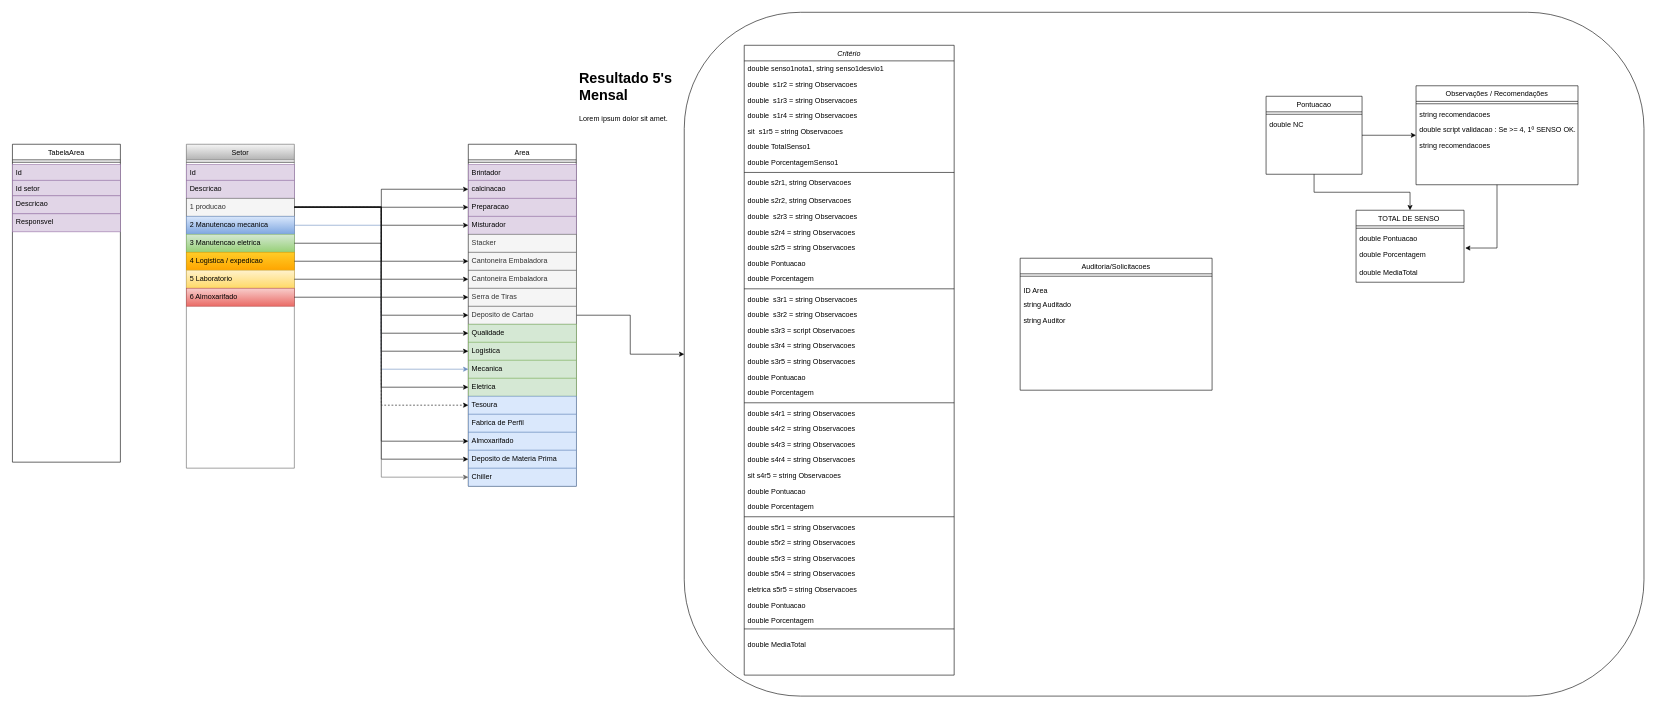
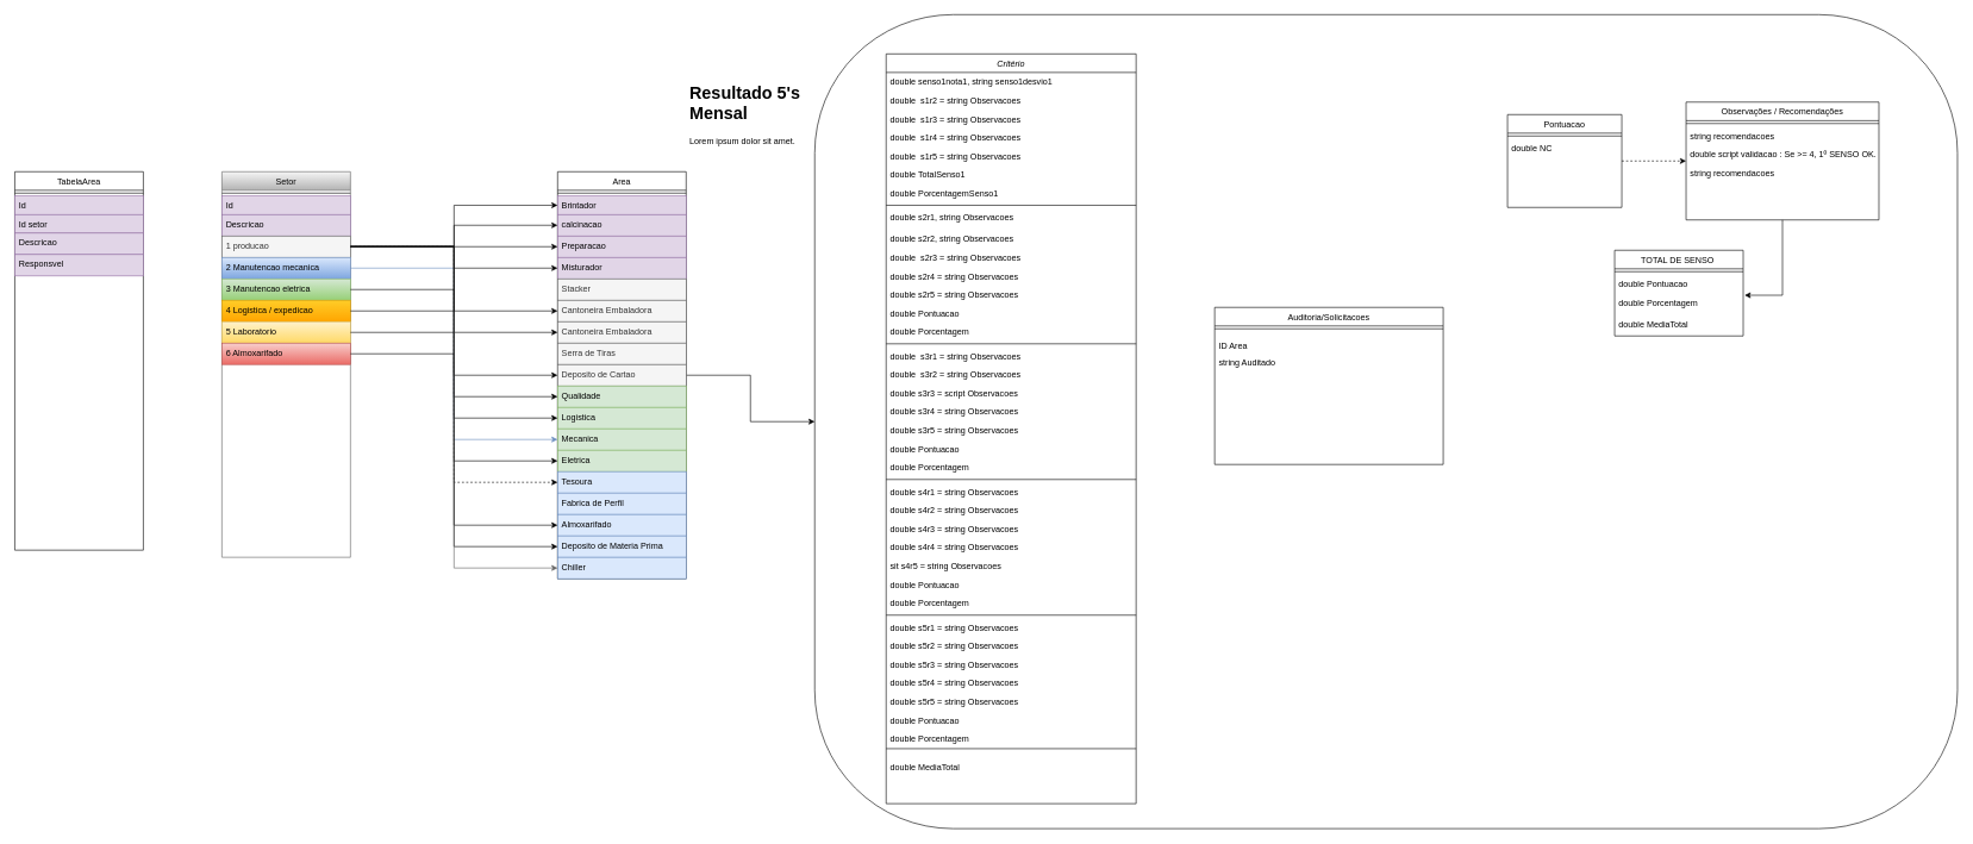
- <mxCell id="8" value="sit  s1r5 = string Observacoes" style="text;align=left;verticalAlign=top;spacingLeft=4;spacingRight=4;overflow=hidden;rotatable=0;points=[[0,0.5],[1,0.5]];portConstraint=eastwest;rounded=0;shadow=0;html=0;" vertex="1" parent="3"><mxGeometry y="130" width="350" height="26" as="geometry" /></mxCell>
+ <mxCell id="8" value="double  s1r5 = string Observacoes" style="text;align=left;verticalAlign=top;spacingLeft=4;spacingRight=4;overflow=hidden;rotatable=0;points=[[0,0.5],[1,0.5]];portConstraint=eastwest;rounded=0;shadow=0;html=0;" vertex="1" parent="3"><mxGeometry y="130" width="350" height="26" as="geometry" /></mxCell>
- <mxCell id="44" style="edgeStyle=orthogonalEdgeStyle;rounded=0;orthogonalLoop=1;jettySize=auto;html=1;entryX=0;entryY=0.5;entryDx=0;entryDy=0;" edge="1" parent="1" source="46" target="50"><mxGeometry relative="1" as="geometry" /></mxCell>
+ <mxCell id="44" style="edgeStyle=orthogonalEdgeStyle;rounded=0;orthogonalLoop=1;jettySize=auto;html=1;entryX=0;entryY=0.5;entryDx=0;entryDy=0;dashed=1;" edge="1" parent="1" source="46" target="50"><mxGeometry relative="1" as="geometry" /></mxCell>
+ <mxCell id="109" style="edgeStyle=orthogonalEdgeStyle;rounded=0;orthogonalLoop=1;jettySize=auto;html=1;entryX=0;entryY=0.5;entryDx=0;entryDy=0;" edge="1" parent="1" source="92" target="63"><mxGeometry relative="1" as="geometry" /></mxCell>
- <mxCell id="45" style="edgeStyle=orthogonalEdgeStyle;rounded=0;orthogonalLoop=1;jettySize=auto;html=1;entryX=0.5;entryY=0;entryDx=0;entryDy=0;" edge="1" parent="1" source="46" target="55"><mxGeometry relative="1" as="geometry" /></mxCell>
- <mxCell id="114" style="edgeStyle=orthogonalEdgeStyle;rounded=0;orthogonalLoop=1;jettySize=auto;html=1;entryX=0;entryY=0.5;entryDx=0;entryDy=0;" edge="1" parent="1" source="92" target="70"><mxGeometry relative="1" as="geometry" /></mxCell>
- <mxCell id="86" value="string Auditor" style="text;align=left;verticalAlign=top;spacingLeft=4;spacingRight=4;overflow=hidden;rotatable=0;points=[[0,0.5],[1,0.5]];portConstraint=eastwest;" vertex="1" parent="1"><mxGeometry x="1700" width="320" height="26" as="geometry" y="520" /></mxCell>
- <mxCell id="40" value="eletrica s5r5 = string Observacoes" style="text;align=left;verticalAlign=top;spacingLeft=4;spacingRight=4;overflow=hidden;rotatable=0;points=[[0,0.5],[1,0.5]];portConstraint=eastwest;rounded=0;shadow=0;html=0;" vertex="1" parent="3"><mxGeometry y="894" width="350" height="26" as="geometry" /></mxCell>
+ <mxCell id="40" value="double s5r5 = string Observacoes" style="text;align=left;verticalAlign=top;spacingLeft=4;spacingRight=4;overflow=hidden;rotatable=0;points=[[0,0.5],[1,0.5]];portConstraint=eastwest;rounded=0;shadow=0;html=0;" vertex="1" parent="3"><mxGeometry y="894" width="350" height="26" as="geometry" /></mxCell>
